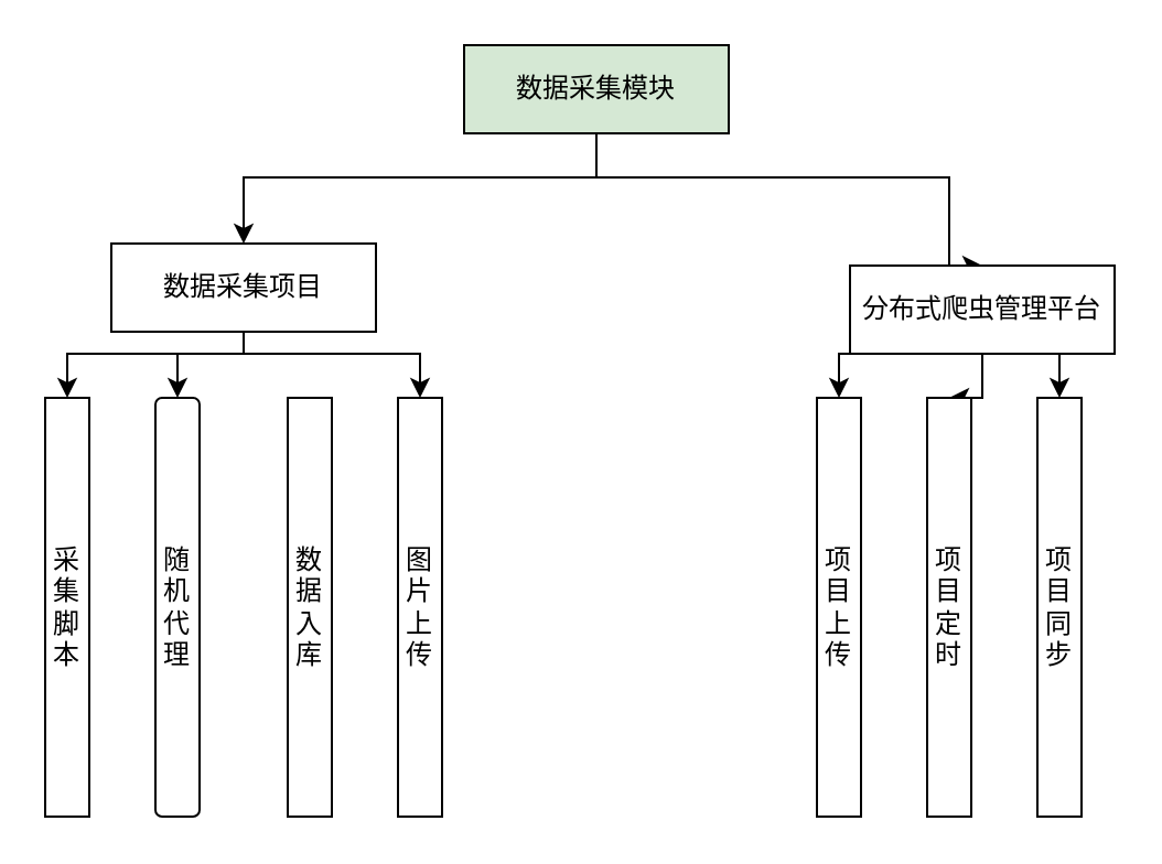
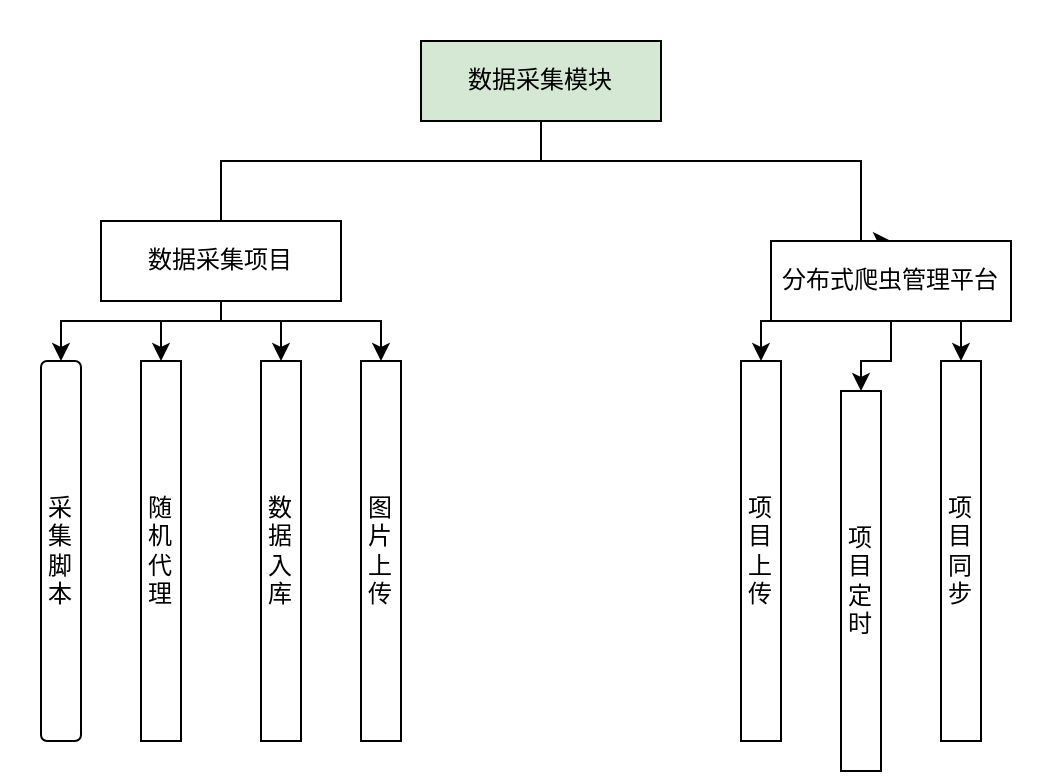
- <mxCell id="2" style="edgeStyle=orthogonalEdgeStyle;rounded=0;orthogonalLoop=1;jettySize=auto;html=1;" edge="1" parent="1" source="4" target="9"><mxGeometry relative="1" as="geometry"><Array as="points"><mxPoint x="270" y="80" /><mxPoint x="110" y="80" /></Array></mxGeometry></mxCell>
+ <mxCell id="2" style="edgeStyle=orthogonalEdgeStyle;rounded=0;orthogonalLoop=1;jettySize=auto;html=1;endArrow=none;" edge="1" parent="1" source="4" target="9"><mxGeometry relative="1" as="geometry"><Array as="points"><mxPoint x="270" y="80" /><mxPoint x="110" y="80" /></Array></mxGeometry></mxCell>
+ <mxCell id="8" style="edgeStyle=orthogonalEdgeStyle;rounded=0;orthogonalLoop=1;jettySize=auto;html=1;entryX=0.5;entryY=0;entryDx=0;entryDy=0;" edge="1" parent="1" source="9" target="17"><mxGeometry relative="1" as="geometry"><Array as="points"><mxPoint x="110" y="160" /><mxPoint x="140" y="160" /></Array></mxGeometry></mxCell>
- <mxCell id="14" value="采集脚本" style="rounded=0;whiteSpace=wrap;html=1;" vertex="1" parent="1"><mxGeometry x="20" y="180" width="20" height="190" as="geometry" /></mxCell>
+ <mxCell id="14" value="采集脚本" style="whiteSpace=wrap;html=1;rounded=1;" vertex="1" parent="1"><mxGeometry x="20" y="180" width="20" height="190" as="geometry" /></mxCell>
- <mxCell id="15" value="随机代理" style="whiteSpace=wrap;html=1;rounded=1;" vertex="1" parent="1"><mxGeometry x="70" y="180" width="20" height="190" as="geometry" /></mxCell>
+ <mxCell id="15" value="随机代理" style="rounded=0;whiteSpace=wrap;html=1;" vertex="1" parent="1"><mxGeometry x="70" y="180" width="20" height="190" as="geometry" /></mxCell>
- <mxCell id="19" value="项目定时" style="rounded=0;whiteSpace=wrap;html=1;" vertex="1" parent="1"><mxGeometry x="420" y="180" width="20" height="190" as="geometry" /></mxCell>
+ <mxCell id="19" value="项目定时" style="rounded=0;whiteSpace=wrap;html=1;" vertex="1" parent="1"><mxGeometry x="420" y="195" width="20" height="190" as="geometry" /></mxCell>
